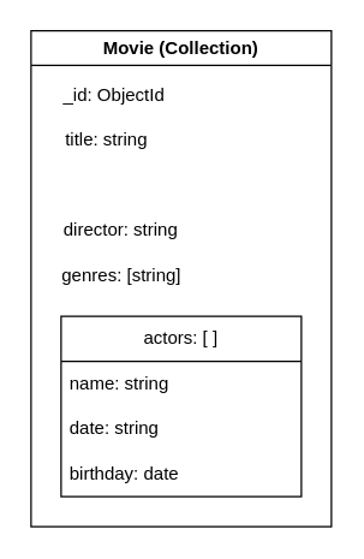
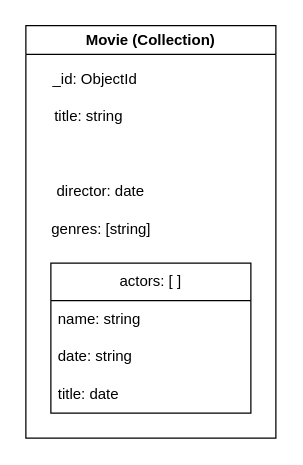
- <mxCell id="5" value="director: string" style="text;html=1;align=center;verticalAlign=middle;whiteSpace=wrap;rounded=0;" vertex="1" parent="2"><mxGeometry x="10" y="118" width="100" height="30" as="geometry" /></mxCell>
+ <mxCell id="5" value="director: date" style="text;html=1;align=center;verticalAlign=middle;whiteSpace=wrap;rounded=0;" vertex="1" parent="2"><mxGeometry x="10" y="118" width="100" height="30" as="geometry" /></mxCell>
- <mxCell id="10" value="birthday: date" style="text;strokeColor=none;fillColor=none;align=left;verticalAlign=middle;spacingLeft=4;spacingRight=4;overflow=hidden;points=[[0,0.5],[1,0.5]];portConstraint=eastwest;rotatable=0;whiteSpace=wrap;html=1;" vertex="1" parent="7"><mxGeometry y="90" width="160" height="30" as="geometry" /></mxCell>
+ <mxCell id="10" value="title: date" style="text;strokeColor=none;fillColor=none;align=left;verticalAlign=middle;spacingLeft=4;spacingRight=4;overflow=hidden;points=[[0,0.5],[1,0.5]];portConstraint=eastwest;rotatable=0;whiteSpace=wrap;html=1;" vertex="1" parent="7"><mxGeometry y="90" width="160" height="30" as="geometry" /></mxCell>
